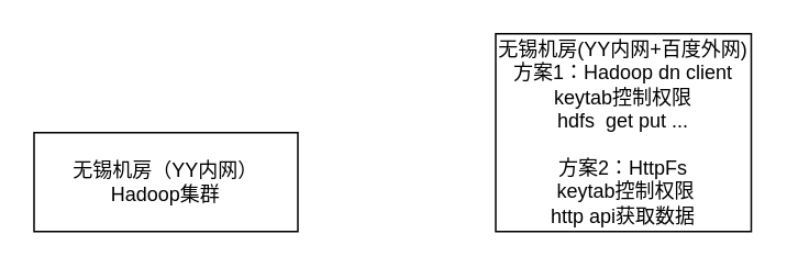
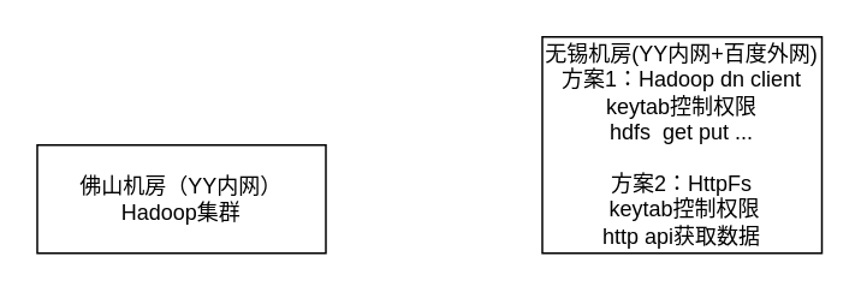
- <mxCell id="2" value="无锡机房（YY内网）&lt;br&gt;Hadoop集群" style="rounded=0;whiteSpace=wrap;html=1;" vertex="1" parent="1"><mxGeometry x="20" y="80" width="160" height="60" as="geometry" /></mxCell>
+ <mxCell id="2" value="佛山机房（YY内网）&lt;br&gt;Hadoop集群" style="rounded=0;whiteSpace=wrap;html=1;" vertex="1" parent="1"><mxGeometry x="20" y="80" width="160" height="60" as="geometry" /></mxCell>
